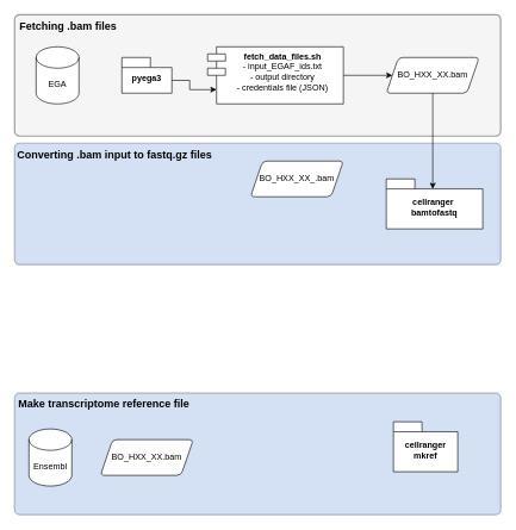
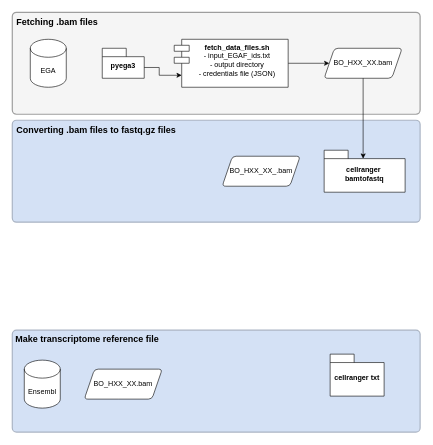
- <mxCell id="9" value="Converting .bam input to fastq.gz files" style="text;html=1;align=center;verticalAlign=middle;whiteSpace=wrap;rounded=0;fontStyle=1;fontSize=15;" vertex="1" parent="1"><mxGeometry x="20" y="200" width="280" height="30" as="geometry" /></mxCell>
+ <mxCell id="9" value="Converting .bam files to fastq.gz files" style="text;html=1;align=center;verticalAlign=middle;whiteSpace=wrap;rounded=0;fontStyle=1;fontSize=15;" vertex="1" parent="1"><mxGeometry x="20" y="200" width="280" height="30" as="geometry" /></mxCell>
- <mxCell id="14" value="BO_HXX_XX_.bam" style="shape=parallelogram;html=1;strokeWidth=1;perimeter=parallelogramPerimeter;whiteSpace=wrap;rounded=1;arcSize=12;size=0.132;" vertex="1" parent="1"><mxGeometry x="350" y="225" width="130" height="50" as="geometry" /></mxCell>
+ <mxCell id="14" value="BO_HXX_XX_.bam" style="shape=parallelogram;html=1;strokeWidth=1;perimeter=parallelogramPerimeter;whiteSpace=wrap;rounded=1;arcSize=12;size=0.132;" vertex="1" parent="1"><mxGeometry x="370" y="260" width="130" height="50" as="geometry" /></mxCell>
- <mxCell id="17" value="cellranger mkref" style="shape=folder;fontStyle=1;spacingTop=10;tabWidth=40;tabHeight=14;tabPosition=left;html=1;whiteSpace=wrap;" vertex="1" parent="1"><mxGeometry x="550" y="590" width="90" height="70" as="geometry" /></mxCell>
+ <mxCell id="17" value="cellranger txt" style="shape=folder;fontStyle=1;spacingTop=10;tabWidth=40;tabHeight=14;tabPosition=left;html=1;whiteSpace=wrap;" vertex="1" parent="1"><mxGeometry x="550" y="590" width="90" height="70" as="geometry" /></mxCell>
